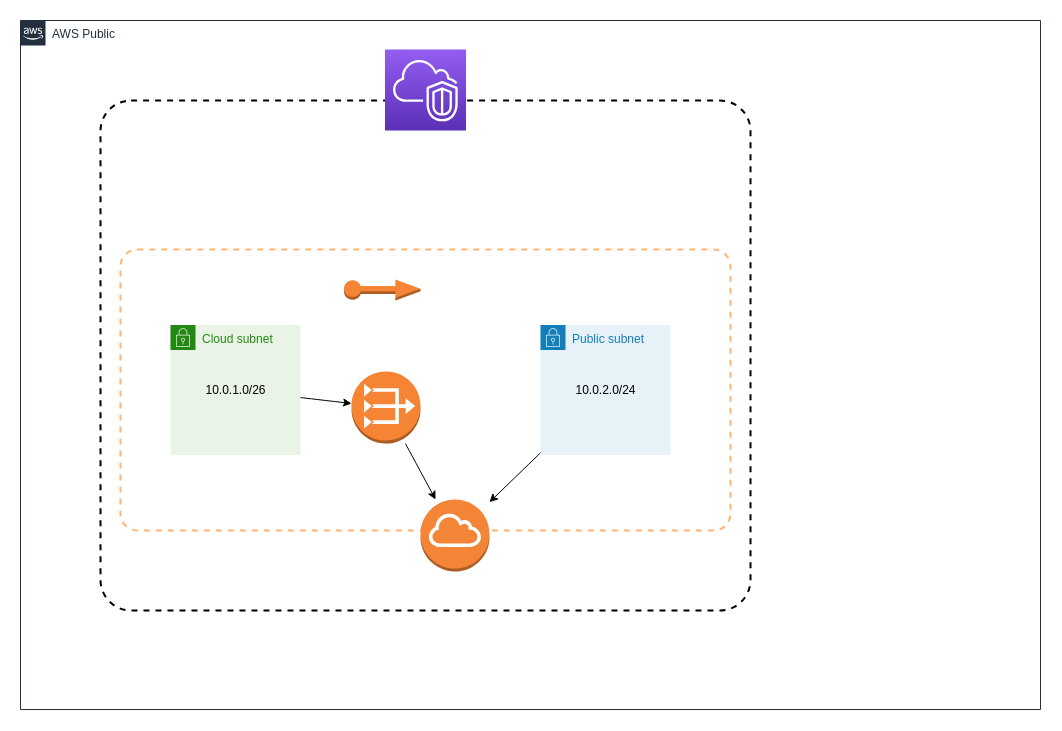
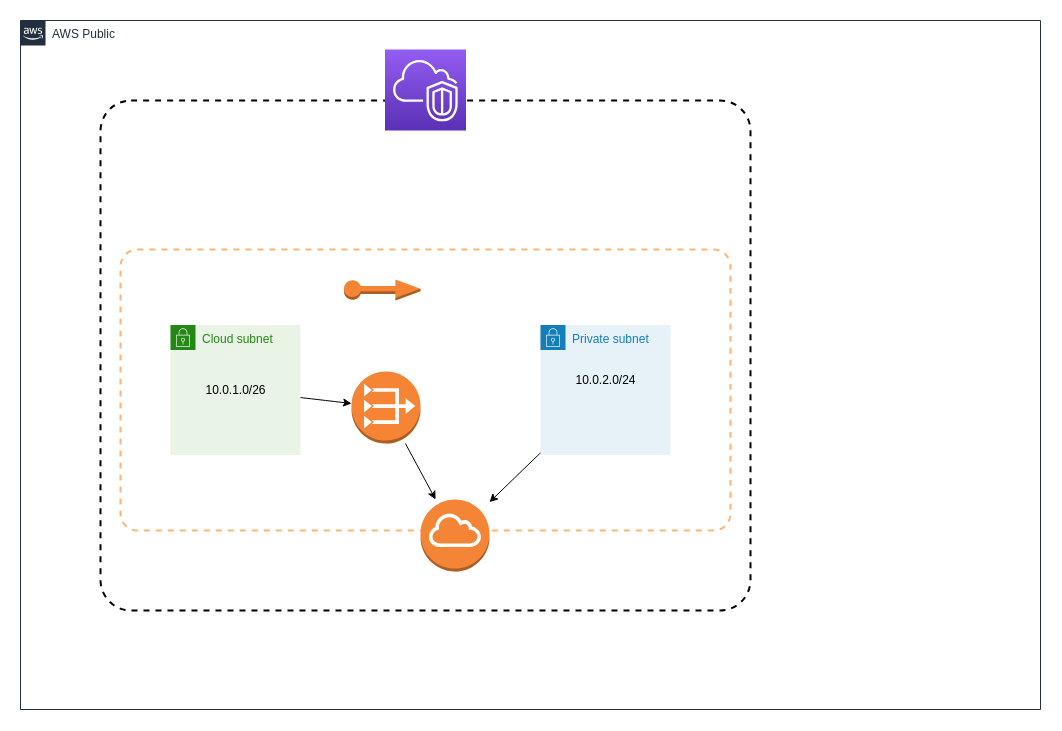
- <mxCell id="8" value="Public subnet" style="points=[[0,0],[0.25,0],[0.5,0],[0.75,0],[1,0],[1,0.25],[1,0.5],[1,0.75],[1,1],[0.75,1],[0.5,1],[0.25,1],[0,1],[0,0.75],[0,0.5],[0,0.25]];outlineConnect=0;gradientColor=none;html=1;whiteSpace=wrap;fontSize=12;fontStyle=0;container=1;pointerEvents=0;collapsible=0;recursiveResize=0;shape=mxgraph.aws4.group;grIcon=mxgraph.aws4.group_security_group;grStroke=0;strokeColor=#147EBA;fillColor=#E6F2F8;verticalAlign=top;align=left;spacingLeft=30;fontColor=#147EBA;dashed=0;" vertex="1" parent="2"><mxGeometry x="520" y="304.5" width="130" height="130" as="geometry" /></mxCell>
+ <mxCell id="8" value="Private subnet" style="points=[[0,0],[0.25,0],[0.5,0],[0.75,0],[1,0],[1,0.25],[1,0.5],[1,0.75],[1,1],[0.75,1],[0.5,1],[0.25,1],[0,1],[0,0.75],[0,0.5],[0,0.25]];outlineConnect=0;gradientColor=none;html=1;whiteSpace=wrap;fontSize=12;fontStyle=0;container=1;pointerEvents=0;collapsible=0;recursiveResize=0;shape=mxgraph.aws4.group;grIcon=mxgraph.aws4.group_security_group;grStroke=0;strokeColor=#147EBA;fillColor=#E6F2F8;verticalAlign=top;align=left;spacingLeft=30;fontColor=#147EBA;dashed=0;" vertex="1" parent="2"><mxGeometry x="520" y="304.5" width="130" height="130" as="geometry" /></mxCell>
- <mxCell id="9" value="&lt;div&gt;10.0.2.0/24&lt;/div&gt;" style="text;html=1;align=center;verticalAlign=middle;resizable=0;points=[];autosize=1;strokeColor=none;fillColor=none;" vertex="1" parent="8"><mxGeometry x="25" y="50" width="80" height="30" as="geometry" /></mxCell>
+ <mxCell id="9" value="&lt;div&gt;10.0.2.0/24&lt;/div&gt;" style="text;html=1;align=center;verticalAlign=middle;resizable=0;points=[];autosize=1;strokeColor=none;fillColor=none;" vertex="1" parent="8"><mxGeometry x="25" y="40" width="80" height="30" as="geometry" /></mxCell>
